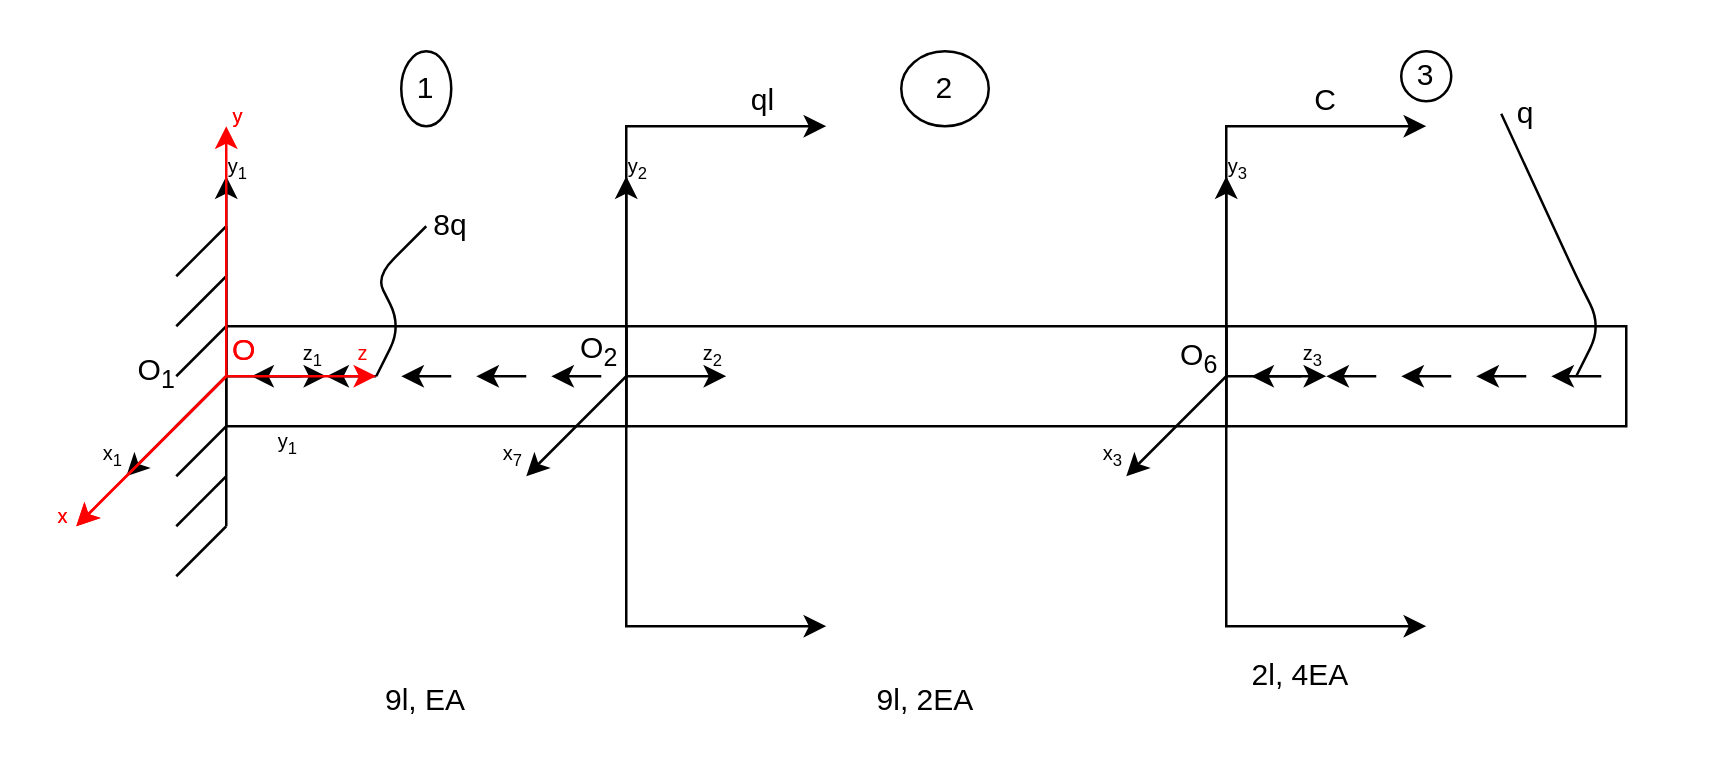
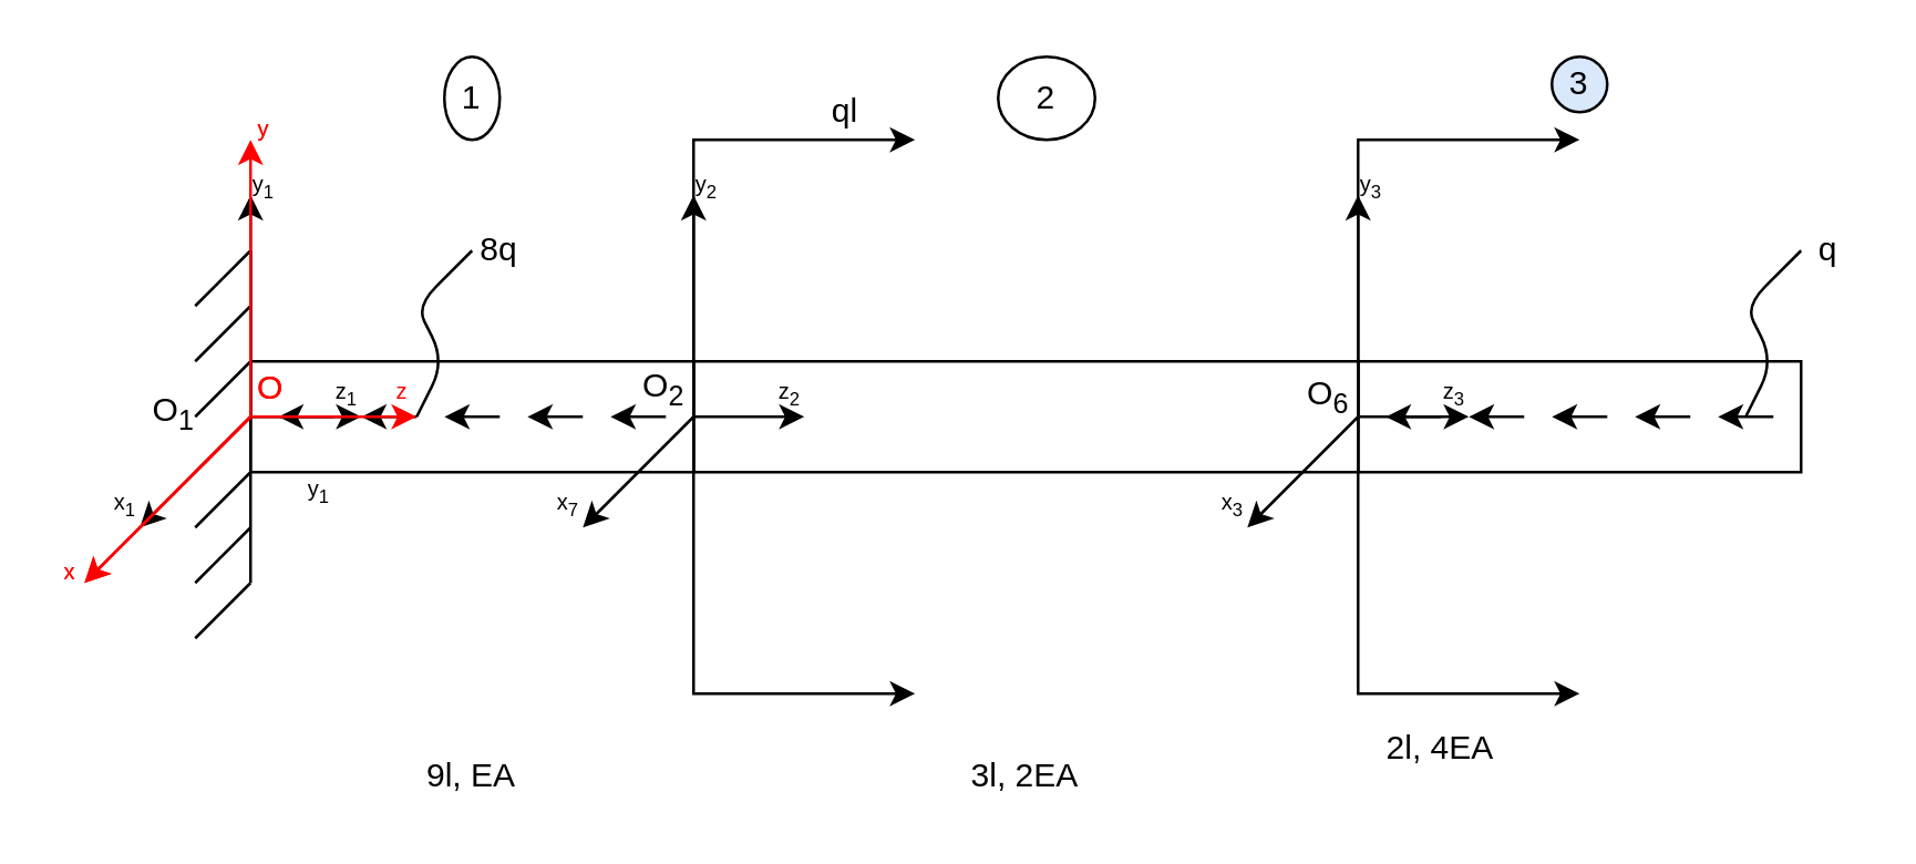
- <mxCell id="65" value="3" style="ellipse;whiteSpace=wrap;html=1;aspect=fixed;" parent="1" vertex="1"><mxGeometry x="560" y="20" width="20" height="20" as="geometry" /></mxCell>
+ <mxCell id="65" value="3" style="ellipse;whiteSpace=wrap;html=1;aspect=fixed;fillColor=#dae8fc;" parent="1" vertex="1"><mxGeometry x="560" y="20" width="20" height="20" as="geometry" /></mxCell>
- <mxCell id="33" value="C" style="text;html=1;strokeColor=none;fillColor=none;align=center;verticalAlign=middle;whiteSpace=wrap;rounded=0;shadow=0;labelBackgroundColor=none;comic=0;" parent="1" vertex="1"><mxGeometry x="520" y="30" width="20" height="20" as="geometry" /></mxCell>
- <mxCell id="31" value="q" style="text;html=1;strokeColor=none;fillColor=none;align=center;verticalAlign=middle;whiteSpace=wrap;rounded=0;" parent="1" vertex="1"><mxGeometry x="600" y="35" width="20" height="20" as="geometry" /></mxCell>
+ <mxCell id="31" value="q" style="text;html=1;strokeColor=none;fillColor=none;align=center;verticalAlign=middle;whiteSpace=wrap;rounded=0;" parent="1" vertex="1"><mxGeometry x="650" y="80" width="20" height="20" as="geometry" /></mxCell>
- <mxCell id="25" value="9l, 2EA" style="text;html=1;strokeColor=none;fillColor=none;align=center;verticalAlign=middle;whiteSpace=wrap;rounded=0;" parent="1" vertex="1"><mxGeometry x="340" y="270" width="60" height="20" as="geometry" /></mxCell>
+ <mxCell id="25" value="3l, 2EA" style="text;html=1;strokeColor=none;fillColor=none;align=center;verticalAlign=middle;whiteSpace=wrap;rounded=0;" parent="1" vertex="1"><mxGeometry x="340" y="270" width="60" height="20" as="geometry" /></mxCell>
